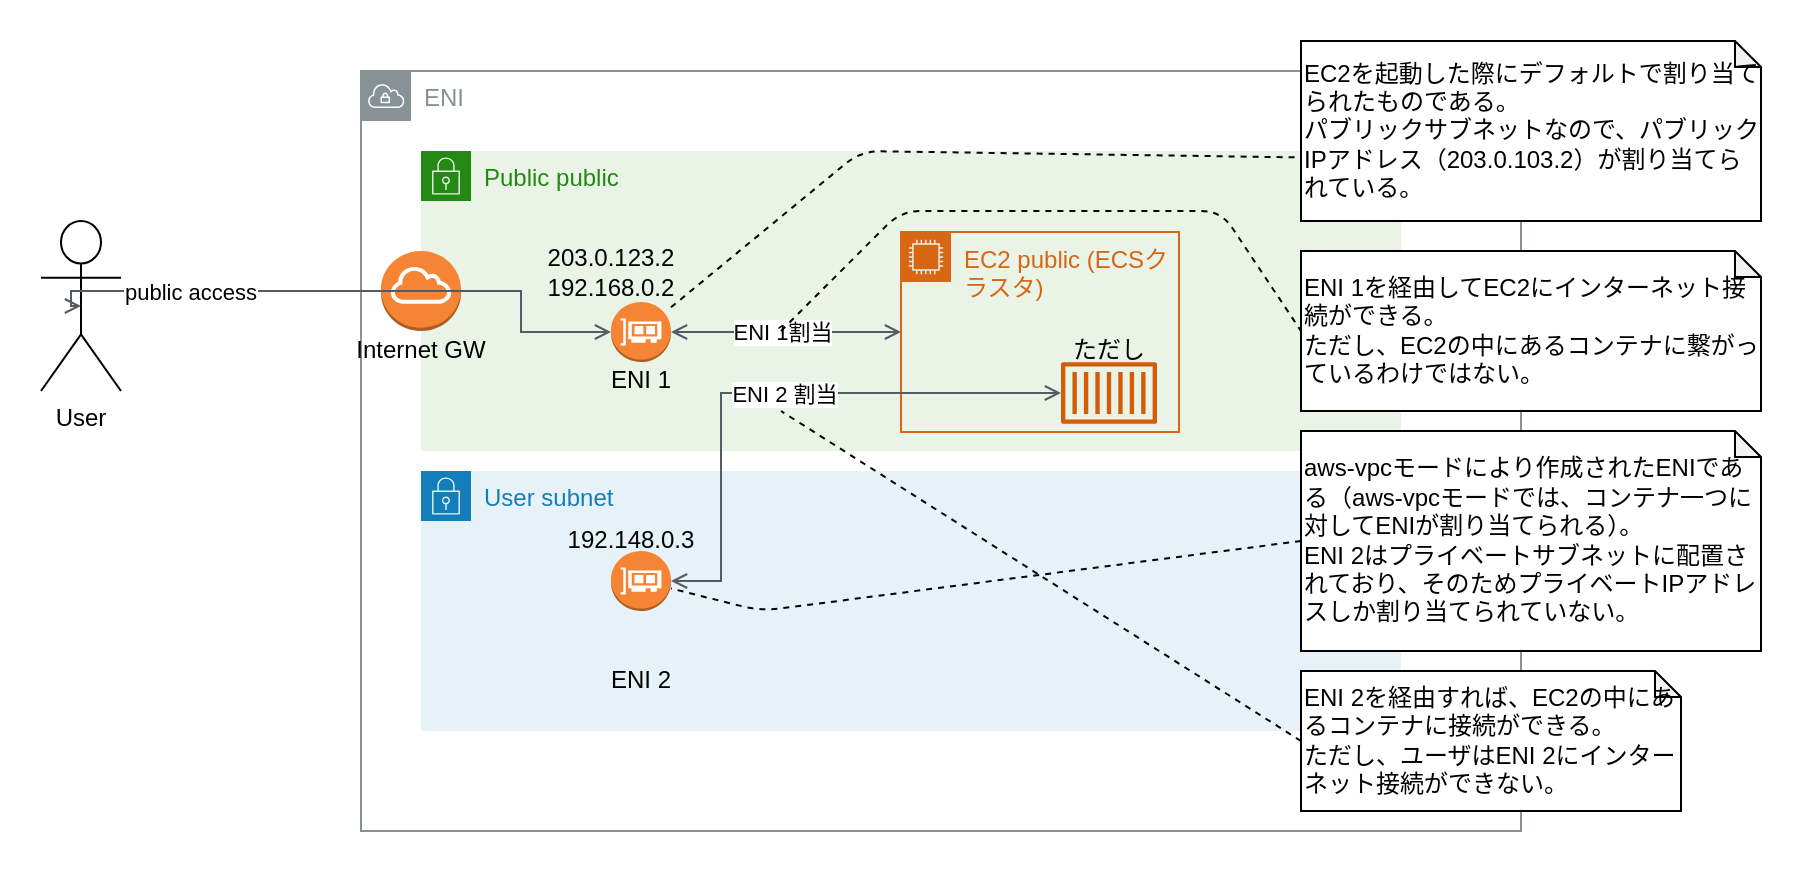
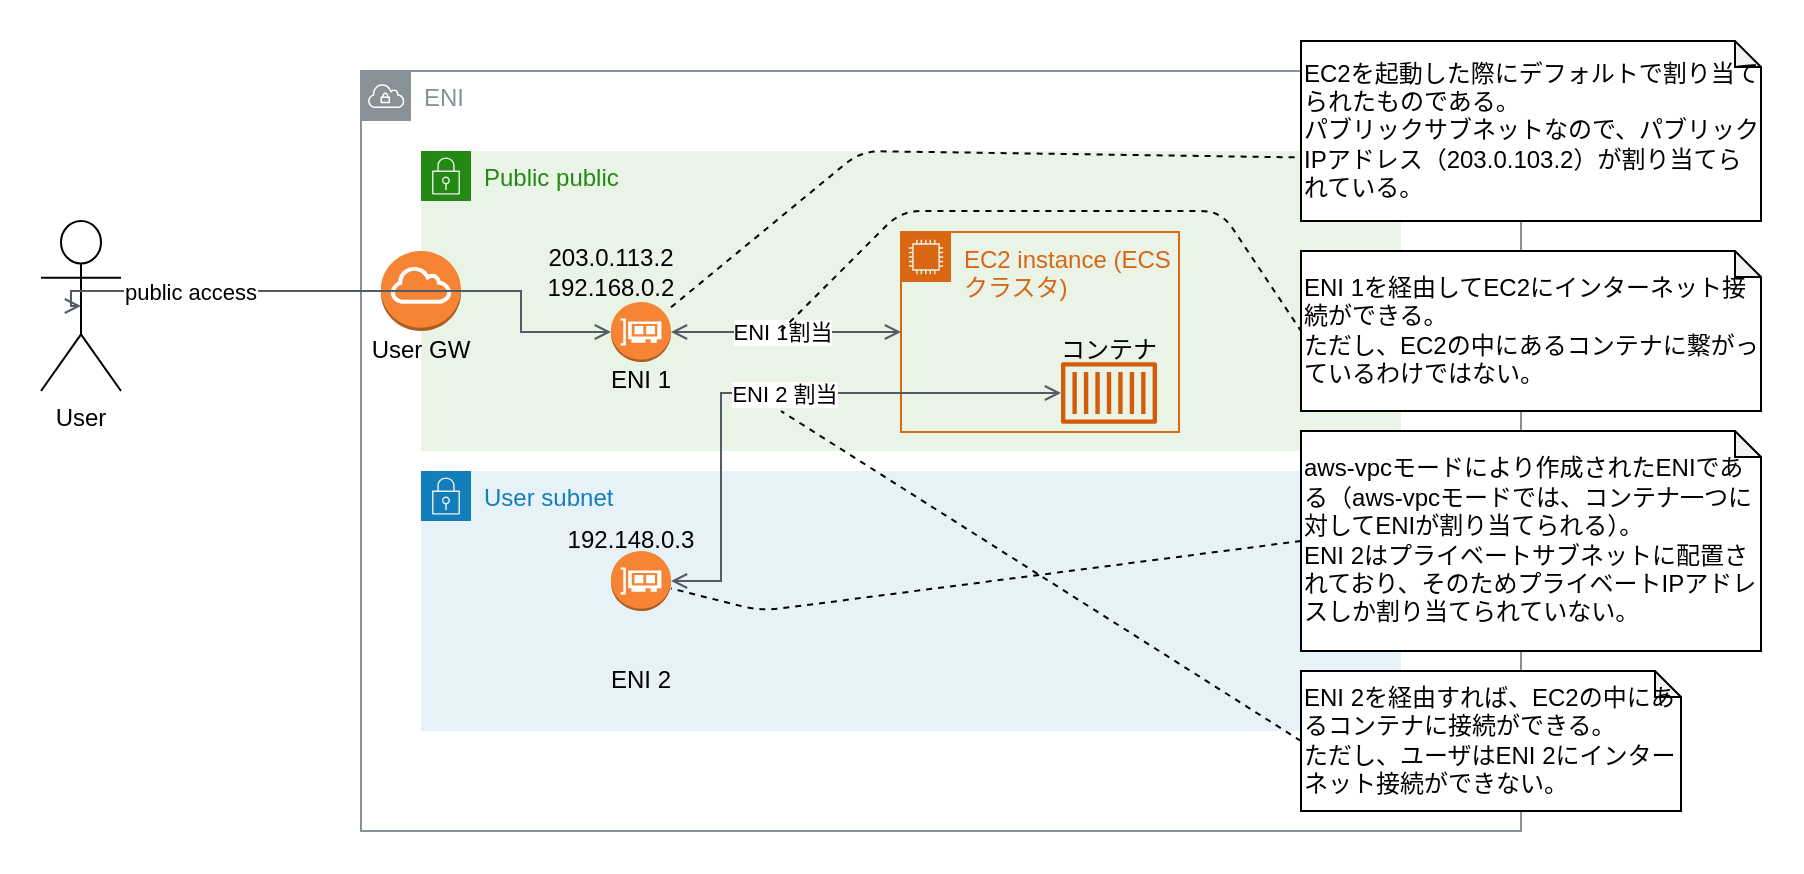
- <mxCell id="14" value="203.0.123.2&lt;br&gt;192.168.0.2" style="text;html=1;align=center;verticalAlign=middle;resizable=0;points=[];autosize=1;strokeColor=none;fillColor=none;" vertex="1" parent="6"><mxGeometry x="50" y="40.5" width="90" height="40" as="geometry" /></mxCell>
+ <mxCell id="14" value="203.0.113.2&lt;br&gt;192.168.0.2" style="text;html=1;align=center;verticalAlign=middle;resizable=0;points=[];autosize=1;strokeColor=none;fillColor=none;" vertex="1" parent="6"><mxGeometry x="50" y="40.5" width="90" height="40" as="geometry" /></mxCell>
- <mxCell id="9" value="EC2 public (ECSクラスタ)" style="points=[[0,0],[0.25,0],[0.5,0],[0.75,0],[1,0],[1,0.25],[1,0.5],[1,0.75],[1,1],[0.75,1],[0.5,1],[0.25,1],[0,1],[0,0.75],[0,0.5],[0,0.25]];outlineConnect=0;gradientColor=none;html=1;whiteSpace=wrap;fontSize=12;fontStyle=0;container=1;pointerEvents=0;collapsible=0;recursiveResize=0;shape=mxgraph.aws4.group;grIcon=mxgraph.aws4.group_ec2_instance_contents;strokeColor=#D86613;fillColor=none;verticalAlign=top;align=left;spacingLeft=30;fontColor=#D86613;dashed=0;" vertex="1" parent="6"><mxGeometry x="240" y="40.5" width="139" height="100" as="geometry" /></mxCell>
+ <mxCell id="9" value="EC2 instance (ECSクラスタ)" style="points=[[0,0],[0.25,0],[0.5,0],[0.75,0],[1,0],[1,0.25],[1,0.5],[1,0.75],[1,1],[0.75,1],[0.5,1],[0.25,1],[0,1],[0,0.75],[0,0.5],[0,0.25]];outlineConnect=0;gradientColor=none;html=1;whiteSpace=wrap;fontSize=12;fontStyle=0;container=1;pointerEvents=0;collapsible=0;recursiveResize=0;shape=mxgraph.aws4.group;grIcon=mxgraph.aws4.group_ec2_instance_contents;strokeColor=#D86613;fillColor=none;verticalAlign=top;align=left;spacingLeft=30;fontColor=#D86613;dashed=0;" vertex="1" parent="6"><mxGeometry x="240" y="40.5" width="139" height="100" as="geometry" /></mxCell>
- <mxCell id="16" value="Internet GW" style="text;html=1;align=center;verticalAlign=middle;resizable=0;points=[];autosize=1;strokeColor=none;fillColor=none;" vertex="1" parent="1"><mxGeometry x="165" y="160" width="90" height="30" as="geometry" /></mxCell>
+ <mxCell id="16" value="User GW" style="text;html=1;align=center;verticalAlign=middle;resizable=0;points=[];autosize=1;strokeColor=none;fillColor=none;" vertex="1" parent="1"><mxGeometry x="165" y="160" width="90" height="30" as="geometry" /></mxCell>
- <mxCell id="11" value="ただし" style="text;html=1;align=center;verticalAlign=middle;resizable=0;points=[];autosize=1;strokeColor=none;fillColor=none;" vertex="1" parent="9"><mxGeometry x="69" y="44.5" width="70" height="30" as="geometry" /></mxCell>
+ <mxCell id="11" value="コンテナ" style="text;html=1;align=center;verticalAlign=middle;resizable=0;points=[];autosize=1;strokeColor=none;fillColor=none;" vertex="1" parent="9"><mxGeometry x="69" y="44.5" width="70" height="30" as="geometry" /></mxCell>
